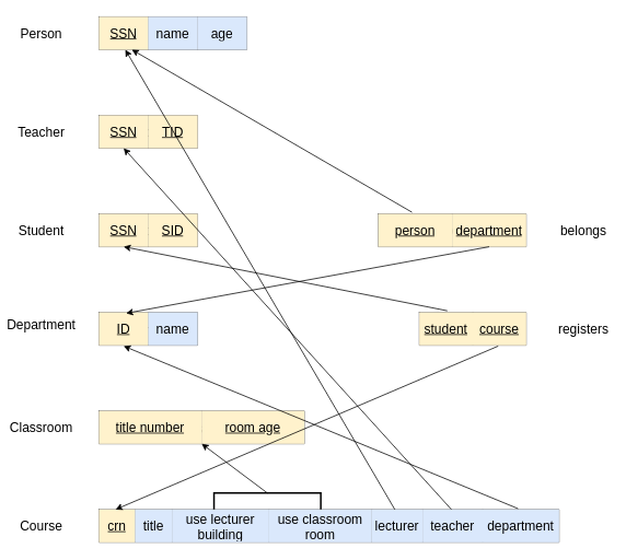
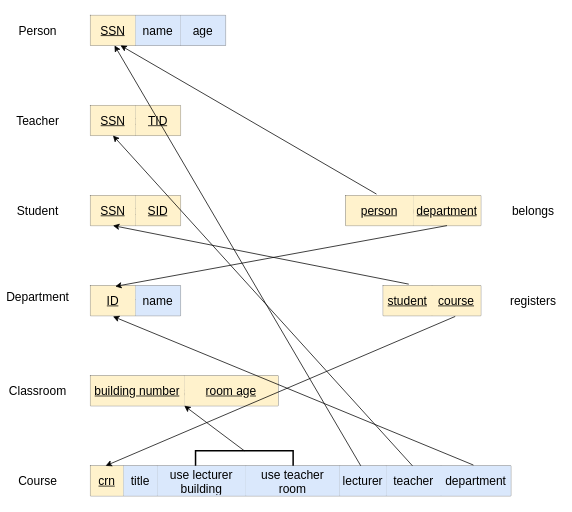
- <mxCell id="29" value="&lt;u&gt;title number&lt;/u&gt;" style="shape=partialRectangle;html=1;whiteSpace=wrap;connectable=0;strokeColor=#d6b656;overflow=hidden;fillColor=#fff2cc;top=0;left=0;bottom=0;right=0;pointerEvents=1;fontSize=16;" vertex="1" parent="28"><mxGeometry width="125" height="40" as="geometry"><mxRectangle width="125" height="40" as="alternateBounds" /></mxGeometry></mxCell>
+ <mxCell id="29" value="&lt;u&gt;building number&lt;/u&gt;" style="shape=partialRectangle;html=1;whiteSpace=wrap;connectable=0;strokeColor=#d6b656;overflow=hidden;fillColor=#fff2cc;top=0;left=0;bottom=0;right=0;pointerEvents=1;fontSize=16;" vertex="1" parent="28"><mxGeometry width="125" height="40" as="geometry"><mxRectangle width="125" height="40" as="alternateBounds" /></mxGeometry></mxCell>
- <mxCell id="36" value="use classroom room" style="shape=partialRectangle;html=1;whiteSpace=wrap;connectable=0;strokeColor=#6c8ebf;overflow=hidden;fillColor=#dae8fc;top=0;left=0;bottom=0;right=0;pointerEvents=1;fontSize=16;" vertex="1" parent="32"><mxGeometry x="207" width="125" height="40" as="geometry"><mxRectangle width="125" height="40" as="alternateBounds" /></mxGeometry></mxCell>
+ <mxCell id="36" value="use teacher room" style="shape=partialRectangle;html=1;whiteSpace=wrap;connectable=0;strokeColor=#6c8ebf;overflow=hidden;fillColor=#dae8fc;top=0;left=0;bottom=0;right=0;pointerEvents=1;fontSize=16;" vertex="1" parent="32"><mxGeometry x="207" width="125" height="40" as="geometry"><mxRectangle width="125" height="40" as="alternateBounds" /></mxGeometry></mxCell>
